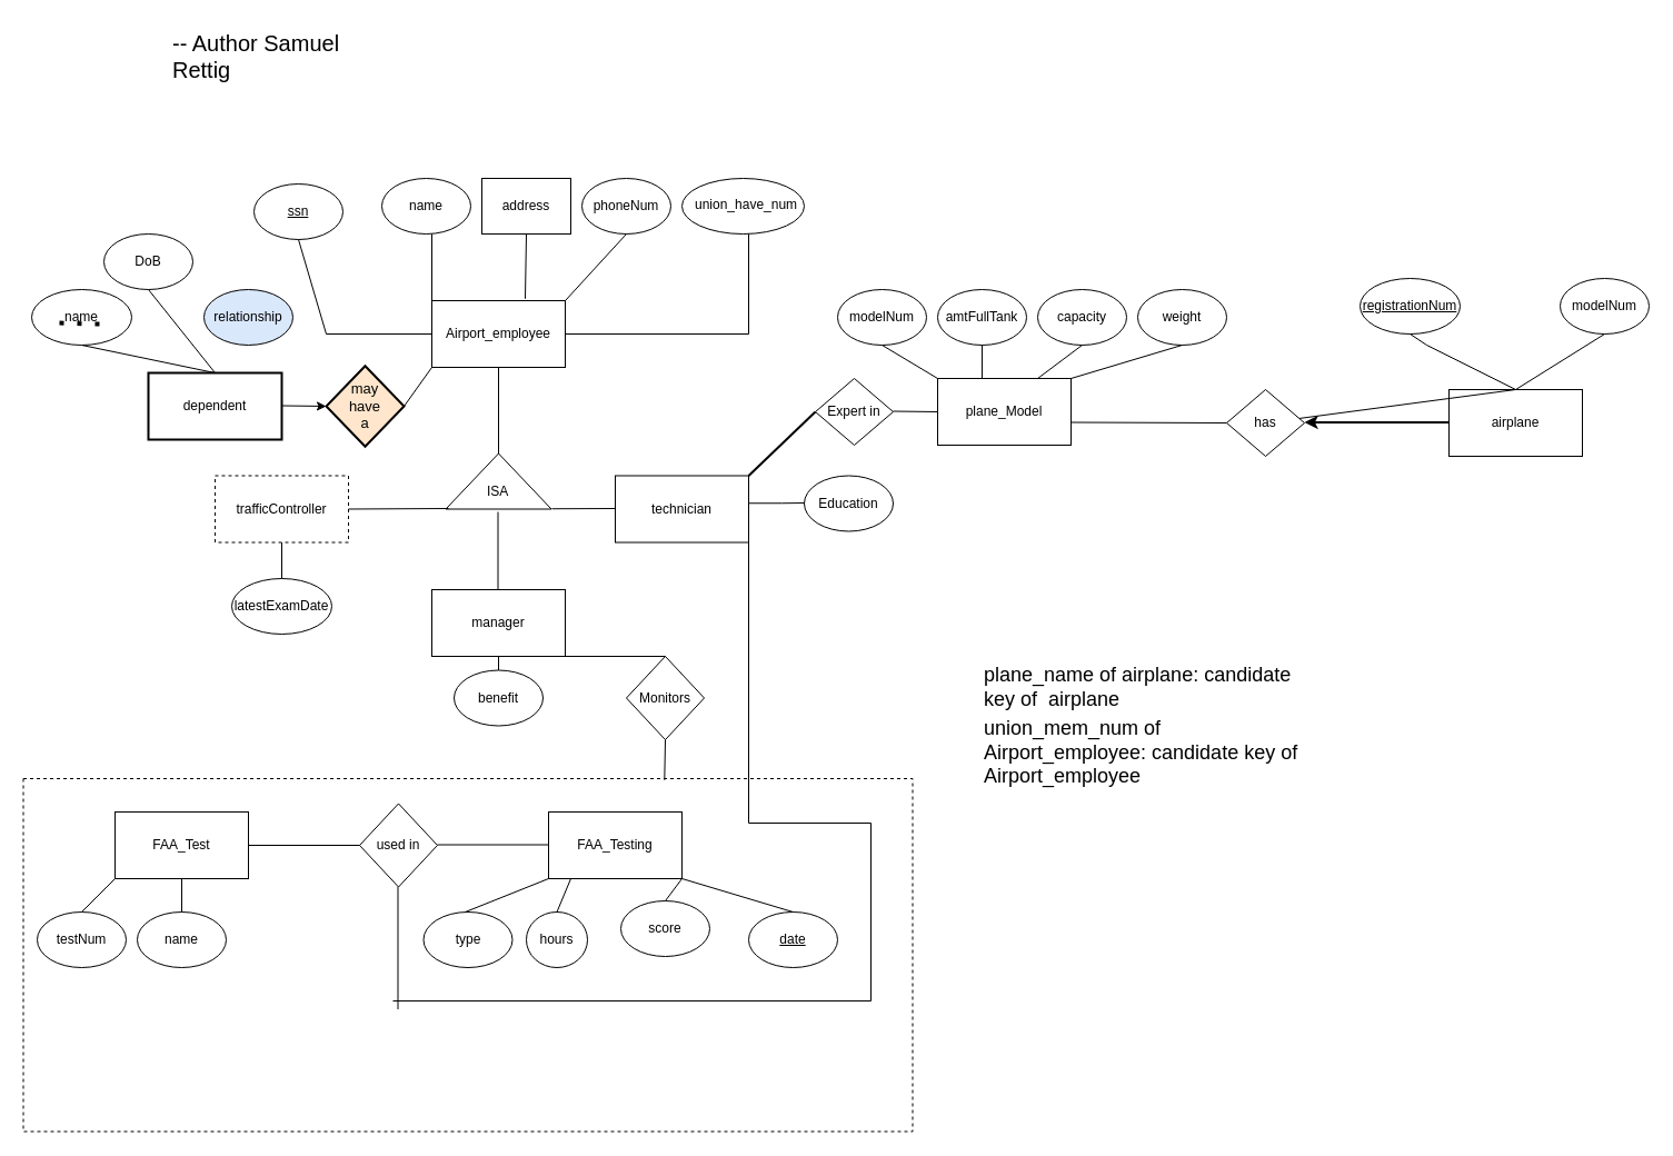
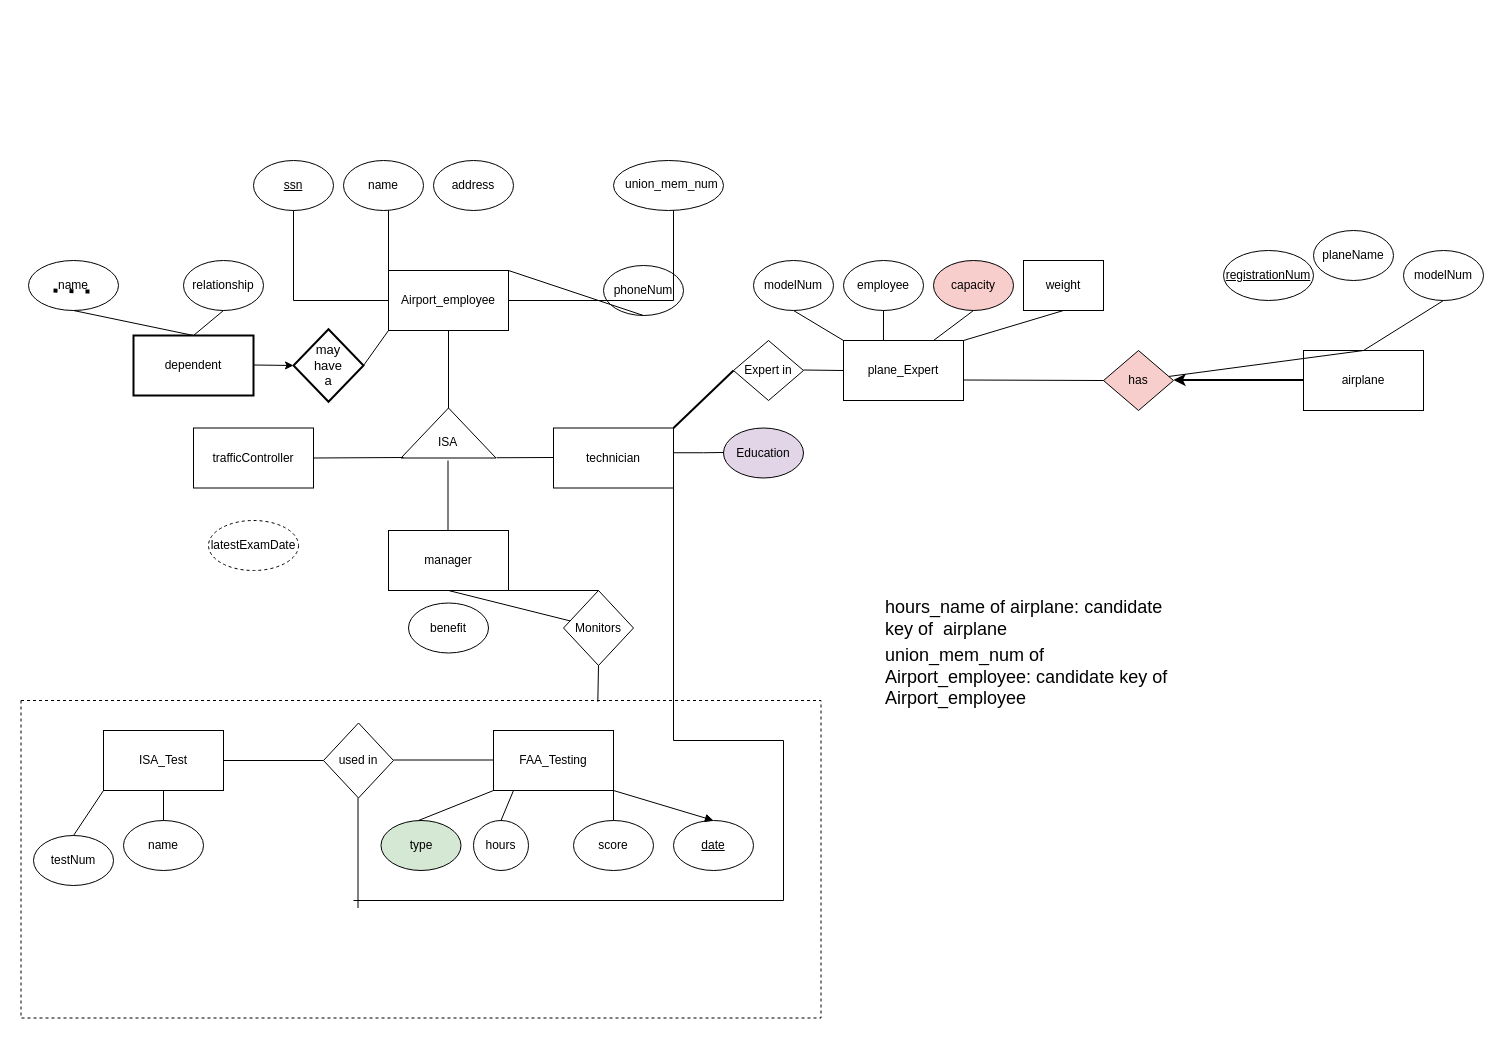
- <mxCell id="92" value="&lt;font style=&quot;font-size: 20px;&quot;&gt;-- Author Samuel Rettig&lt;/font&gt;" style="text;whiteSpace=wrap;html=1;" vertex="1" parent="1"><mxGeometry x="153" y="20" width="200" height="40" as="geometry" /></mxCell>
- <mxCell id="20" value="address" style="whiteSpace=wrap;html=1;rounded=0;" parent="1" vertex="1"><mxGeometry x="433" y="160" width="80" height="50" as="geometry" /></mxCell>
+ <mxCell id="20" value="address" style="ellipse;whiteSpace=wrap;html=1;" parent="1" vertex="1"><mxGeometry x="433" y="160" width="80" height="50" as="geometry" /></mxCell>
- <mxCell id="21" value="phoneNum" style="ellipse;whiteSpace=wrap;html=1;" parent="1" vertex="1"><mxGeometry x="523" y="160" width="80" height="50" as="geometry" /></mxCell>
+ <mxCell id="21" value="phoneNum" style="ellipse;whiteSpace=wrap;html=1;" parent="1" vertex="1"><mxGeometry x="603" y="265" width="80" height="50" as="geometry" /></mxCell>
- <mxCell id="18" value="&lt;u&gt;ssn&lt;/u&gt;" style="ellipse;whiteSpace=wrap;html=1;" parent="1" vertex="1"><mxGeometry x="228" y="165" width="80" height="50" as="geometry" /></mxCell>
+ <mxCell id="18" value="&lt;u&gt;ssn&lt;/u&gt;" style="ellipse;whiteSpace=wrap;html=1;" parent="1" vertex="1"><mxGeometry x="253" y="160" width="80" height="50" as="geometry" /></mxCell>
- <mxCell id="80" value="union_have_num" style="text;whiteSpace=wrap;html=1;" parent="1" vertex="1"><mxGeometry x="623" y="170" width="90" height="40" as="geometry" /></mxCell>
+ <mxCell id="80" value="union_mem_num" style="text;whiteSpace=wrap;html=1;" parent="1" vertex="1"><mxGeometry x="623" y="170" width="90" height="40" as="geometry" /></mxCell>
- <mxCell id="35" value="DoB" style="ellipse;whiteSpace=wrap;html=1;" parent="1" vertex="1"><mxGeometry x="93" y="210" width="80" height="50" as="geometry" /></mxCell>
- <mxCell id="57" value="" style="endArrow=none;html=1;rounded=0;entryX=0.5;entryY=1;entryDx=0;entryDy=0;exitX=0.7;exitY=-0.029;exitDx=0;exitDy=0;exitPerimeter=0;" parent="1" source="53" target="20" edge="1"><mxGeometry width="50" height="50" relative="1" as="geometry"><mxPoint x="443" y="250" as="sourcePoint" /><mxPoint x="493" y="200" as="targetPoint" /></mxGeometry></mxCell>
+ <mxCell id="5" value="planeName" style="ellipse;whiteSpace=wrap;html=1;" parent="1" vertex="1"><mxGeometry x="1313" y="230" width="80" height="50" as="geometry" /></mxCell>
- <mxCell id="34" value="relationship" style="ellipse;whiteSpace=wrap;html=1;fillColor=#dae8fc;" parent="1" vertex="1"><mxGeometry x="183" y="260" width="80" height="50" as="geometry" /></mxCell>
+ <mxCell id="34" value="relationship" style="ellipse;whiteSpace=wrap;html=1;" parent="1" vertex="1"><mxGeometry x="183" y="260" width="80" height="50" as="geometry" /></mxCell>
- <mxCell id="13" value="amtFullTank" style="ellipse;whiteSpace=wrap;html=1;" parent="1" vertex="1"><mxGeometry x="843" y="260" width="80" height="50" as="geometry" /></mxCell>
+ <mxCell id="13" value="employee" style="ellipse;whiteSpace=wrap;html=1;" parent="1" vertex="1"><mxGeometry x="843" y="260" width="80" height="50" as="geometry" /></mxCell>
- <mxCell id="11" value="capacity" style="ellipse;whiteSpace=wrap;html=1;" parent="1" vertex="1"><mxGeometry x="933" y="260" width="80" height="50" as="geometry" /></mxCell>
+ <mxCell id="11" value="capacity" style="ellipse;whiteSpace=wrap;html=1;fillColor=#f8cecc;" parent="1" vertex="1"><mxGeometry x="933" y="260" width="80" height="50" as="geometry" /></mxCell>
- <mxCell id="12" value="weight" style="ellipse;whiteSpace=wrap;html=1;" parent="1" vertex="1"><mxGeometry x="1023" y="260" width="80" height="50" as="geometry" /></mxCell>
+ <mxCell id="12" value="weight" style="whiteSpace=wrap;html=1;rounded=0;" parent="1" vertex="1"><mxGeometry x="1023" y="260" width="80" height="50" as="geometry" /></mxCell>
- <mxCell id="38" value="" style="endArrow=none;html=1;rounded=0;strokeWidth=1;entryX=0.5;entryY=1;entryDx=0;entryDy=0;exitX=0.5;exitY=0;exitDx=0;exitDy=0;" parent="1" source="32" target="35" edge="1"><mxGeometry width="50" height="50" relative="1" as="geometry"><mxPoint x="403" y="380" as="sourcePoint" /><mxPoint x="453" y="330" as="targetPoint" /></mxGeometry></mxCell>
+ <mxCell id="36" value="" style="endArrow=none;html=1;rounded=0;strokeWidth=1;entryX=0.5;entryY=1;entryDx=0;entryDy=0;exitX=0.5;exitY=0;exitDx=0;exitDy=0;" parent="1" source="32" target="34" edge="1"><mxGeometry width="50" height="50" relative="1" as="geometry"><mxPoint x="403" y="380" as="sourcePoint" /><mxPoint x="453" y="330" as="targetPoint" /></mxGeometry></mxCell>
- <mxCell id="8" value="" style="endArrow=none;html=1;rounded=0;entryX=0.5;entryY=1;entryDx=0;entryDy=0;exitX=0.5;exitY=0;exitDx=0;exitDy=0;" parent="1" source="2" target="3" edge="1"><mxGeometry width="50" height="50" relative="1" as="geometry"><mxPoint x="1343" y="410" as="sourcePoint" /><mxPoint x="1393" y="360" as="targetPoint" /><Array as="points"><mxPoint x="1283" y="310" /></Array></mxGeometry></mxCell>
- <mxCell id="31" value="&lt;div style=&quot;font-size: 13px;&quot;&gt;&lt;font style=&quot;font-size: 13px;&quot;&gt;may &lt;br&gt;&lt;/font&gt;&lt;/div&gt;&lt;div style=&quot;font-size: 13px;&quot;&gt;&lt;font style=&quot;font-size: 13px;&quot;&gt;have&lt;/font&gt;&lt;/div&gt;&lt;div style=&quot;font-size: 13px;&quot;&gt;&lt;font style=&quot;font-size: 13px;&quot;&gt;a&lt;/font&gt;&lt;br&gt;&lt;/div&gt;" style="rhombus;whiteSpace=wrap;html=1;fontSize=8;strokeWidth=2;fillColor=#ffe6cc;" parent="1" vertex="1"><mxGeometry x="293" y="328.75" width="70" height="72.5" as="geometry" /></mxCell>
+ <mxCell id="31" value="&lt;div style=&quot;font-size: 13px;&quot;&gt;&lt;font style=&quot;font-size: 13px;&quot;&gt;may &lt;br&gt;&lt;/font&gt;&lt;/div&gt;&lt;div style=&quot;font-size: 13px;&quot;&gt;&lt;font style=&quot;font-size: 13px;&quot;&gt;have&lt;/font&gt;&lt;/div&gt;&lt;div style=&quot;font-size: 13px;&quot;&gt;&lt;font style=&quot;font-size: 13px;&quot;&gt;a&lt;/font&gt;&lt;br&gt;&lt;/div&gt;" style="rhombus;whiteSpace=wrap;html=1;fontSize=8;strokeWidth=2;" parent="1" vertex="1"><mxGeometry x="293" y="328.75" width="70" height="72.5" as="geometry" /></mxCell>
- <mxCell id="9" value="plane_Model" style="rounded=0;whiteSpace=wrap;html=1;" parent="1" vertex="1"><mxGeometry x="843" y="340" width="120" height="60" as="geometry" /></mxCell>
+ <mxCell id="9" value="plane_Expert" style="rounded=0;whiteSpace=wrap;html=1;" parent="1" vertex="1"><mxGeometry x="843" y="340" width="120" height="60" as="geometry" /></mxCell>
- <mxCell id="77" value="has" style="rhombus;whiteSpace=wrap;html=1;" parent="1" vertex="1"><mxGeometry x="1103" y="350" width="70" height="60" as="geometry" /></mxCell>
+ <mxCell id="77" value="has" style="rhombus;whiteSpace=wrap;html=1;fillColor=#f8cecc;" parent="1" vertex="1"><mxGeometry x="1103" y="350" width="70" height="60" as="geometry" /></mxCell>
- <mxCell id="63" value="Education" style="ellipse;whiteSpace=wrap;html=1;" parent="1" vertex="1"><mxGeometry x="723" y="427.5" width="80" height="50" as="geometry" /></mxCell>
+ <mxCell id="63" value="Education" style="ellipse;whiteSpace=wrap;html=1;fillColor=#e1d5e7;" parent="1" vertex="1"><mxGeometry x="723" y="427.5" width="80" height="50" as="geometry" /></mxCell>
- <mxCell id="23" value="trafficController" style="rounded=0;whiteSpace=wrap;html=1;dashed=1;" parent="1" vertex="1"><mxGeometry x="193" y="427.5" width="120" height="60" as="geometry" /></mxCell>
+ <mxCell id="23" value="trafficController" style="rounded=0;whiteSpace=wrap;html=1;" parent="1" vertex="1"><mxGeometry x="193" y="427.5" width="120" height="60" as="geometry" /></mxCell>
- <mxCell id="29" value="" style="endArrow=none;html=1;rounded=0;strokeWidth=1;entryX=0.5;entryY=1;entryDx=0;entryDy=0;exitX=0.5;exitY=0;exitDx=0;exitDy=0;" parent="1" source="28" target="23" edge="1"><mxGeometry width="50" height="50" relative="1" as="geometry"><mxPoint y="620" as="sourcePoint" x="13" /><mxPoint x="63" y="570" as="targetPoint" /></mxGeometry></mxCell>
- <mxCell id="28" value="latestExamDate" style="ellipse;whiteSpace=wrap;html=1;" parent="1" vertex="1"><mxGeometry x="208" y="520" width="90" height="50" as="geometry" /></mxCell>
+ <mxCell id="28" value="latestExamDate" style="ellipse;whiteSpace=wrap;html=1;dashed=1;" parent="1" vertex="1"><mxGeometry x="208" y="520" width="90" height="50" as="geometry" /></mxCell>
- <mxCell id="30" value="" style="endArrow=none;html=1;rounded=0;strokeWidth=1;entryX=0.5;entryY=0;entryDx=0;entryDy=0;exitX=0.5;exitY=1;exitDx=0;exitDy=0;" parent="1" source="24" target="27" edge="1"><mxGeometry width="50" height="50" relative="1" as="geometry"><mxPoint x="597.97" y="620" as="sourcePoint" /><mxPoint x="617.97" y="470" as="targetPoint" /></mxGeometry></mxCell>
+ <mxCell id="30" value="" style="endArrow=none;html=1;rounded=0;strokeWidth=1;exitX=0.5;exitY=1;exitDx=0;exitDy=0;" parent="1" source="24" target="68" edge="1"><mxGeometry width="50" height="50" relative="1" as="geometry"><mxPoint x="597.97" y="620" as="sourcePoint" /><mxPoint x="617.97" y="470" as="targetPoint" /></mxGeometry></mxCell>
- <mxCell id="91" value="&lt;font style=&quot;font-size: 18px;&quot;&gt;plane_name of airplane: candidate key of&amp;nbsp; airplane&lt;/font&gt;" style="text;whiteSpace=wrap;html=1;" parent="1" vertex="1"><mxGeometry x="883" y="590" width="300" height="40" as="geometry" /></mxCell>
+ <mxCell id="91" value="&lt;font style=&quot;font-size: 18px;&quot;&gt;hours_name of airplane: candidate key of&amp;nbsp; airplane&lt;/font&gt;" style="text;whiteSpace=wrap;html=1;" parent="1" vertex="1"><mxGeometry x="883" y="590" width="300" height="40" as="geometry" /></mxCell>
- <mxCell id="39" value="FAA_Test" style="rounded=0;whiteSpace=wrap;html=1;" parent="1" vertex="1"><mxGeometry x="103" y="730" width="120" height="60" as="geometry" /></mxCell>
+ <mxCell id="39" value="ISA_Test" style="rounded=0;whiteSpace=wrap;html=1;" parent="1" vertex="1"><mxGeometry x="103" y="730" width="120" height="60" as="geometry" /></mxCell>
- <mxCell id="73" value="" style="endArrow=none;html=1;rounded=0;strokeWidth=1;entryX=0.5;entryY=0;entryDx=0;entryDy=0;exitX=1;exitY=1;exitDx=0;exitDy=0;" parent="1" source="48" target="46" edge="1"><mxGeometry width="50" height="50" relative="1" as="geometry"><mxPoint x="753" y="750" as="sourcePoint" /><mxPoint x="753" y="780" as="targetPoint" /></mxGeometry></mxCell>
+ <mxCell id="73" value="" style="endArrow=block;html=1;rounded=0;strokeWidth=1;entryX=0.5;entryY=0;entryDx=0;entryDy=0;exitX=1;exitY=1;exitDx=0;exitDy=0;" parent="1" source="48" target="46" edge="1"><mxGeometry width="50" height="50" relative="1" as="geometry"><mxPoint x="753" y="750" as="sourcePoint" /><mxPoint x="753" y="780" as="targetPoint" /></mxGeometry></mxCell>
- <mxCell id="45" value="score" style="ellipse;whiteSpace=wrap;html=1;" parent="1" vertex="1"><mxGeometry x="558" y="810" width="80" height="50" as="geometry" /></mxCell>
+ <mxCell id="45" value="score" style="ellipse;whiteSpace=wrap;html=1;" parent="1" vertex="1"><mxGeometry x="573" y="820" width="80" height="50" as="geometry" /></mxCell>
- <mxCell id="40" value="testNum" style="ellipse;whiteSpace=wrap;html=1;" parent="1" vertex="1"><mxGeometry x="33" y="820" width="80" height="50" as="geometry" /></mxCell>
+ <mxCell id="40" value="testNum" style="ellipse;whiteSpace=wrap;html=1;" parent="1" vertex="1"><mxGeometry x="33" y="835" width="80" height="50" as="geometry" /></mxCell>
- <mxCell id="44" value="type" style="ellipse;whiteSpace=wrap;html=1;" parent="1" vertex="1"><mxGeometry x="380.5" y="820" width="80" height="50" as="geometry" /></mxCell>
+ <mxCell id="44" value="type" style="ellipse;whiteSpace=wrap;html=1;fillColor=#d5e8d4;" parent="1" vertex="1"><mxGeometry x="380.5" y="820" width="80" height="50" as="geometry" /></mxCell>
